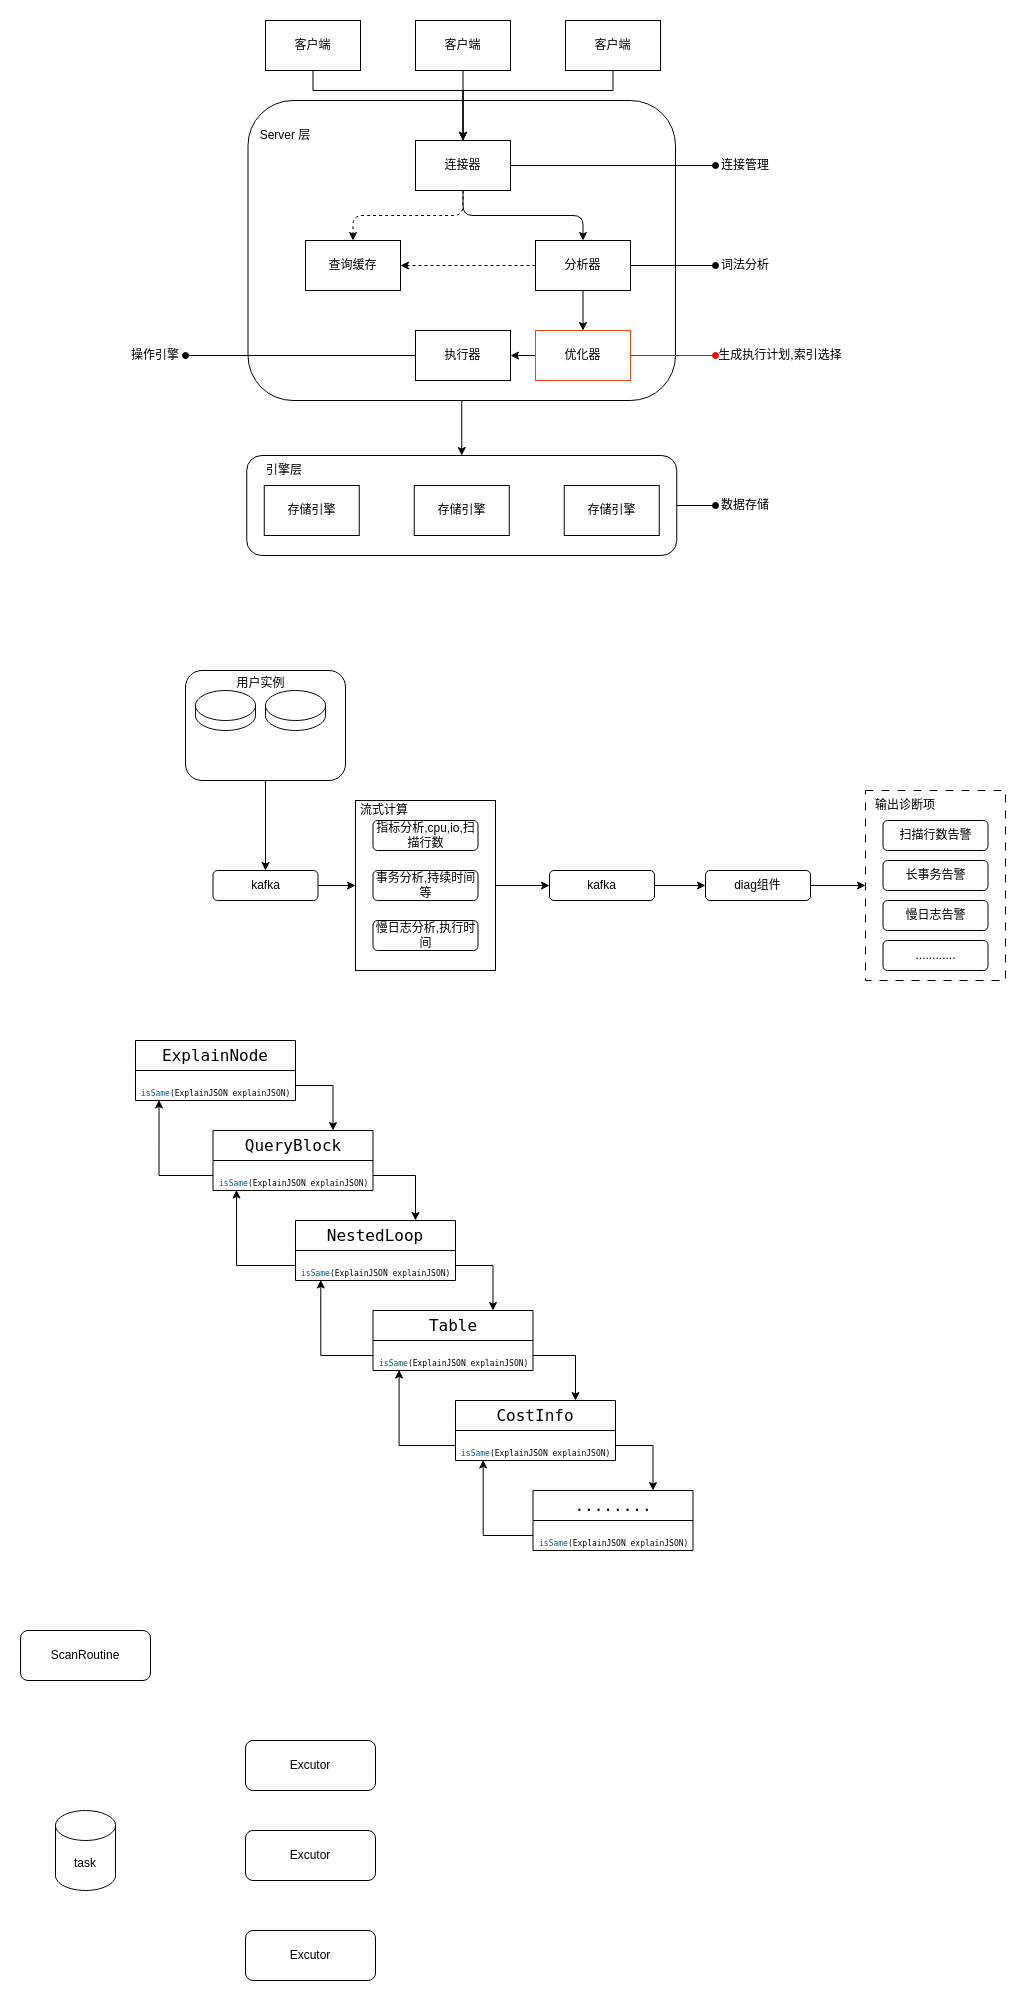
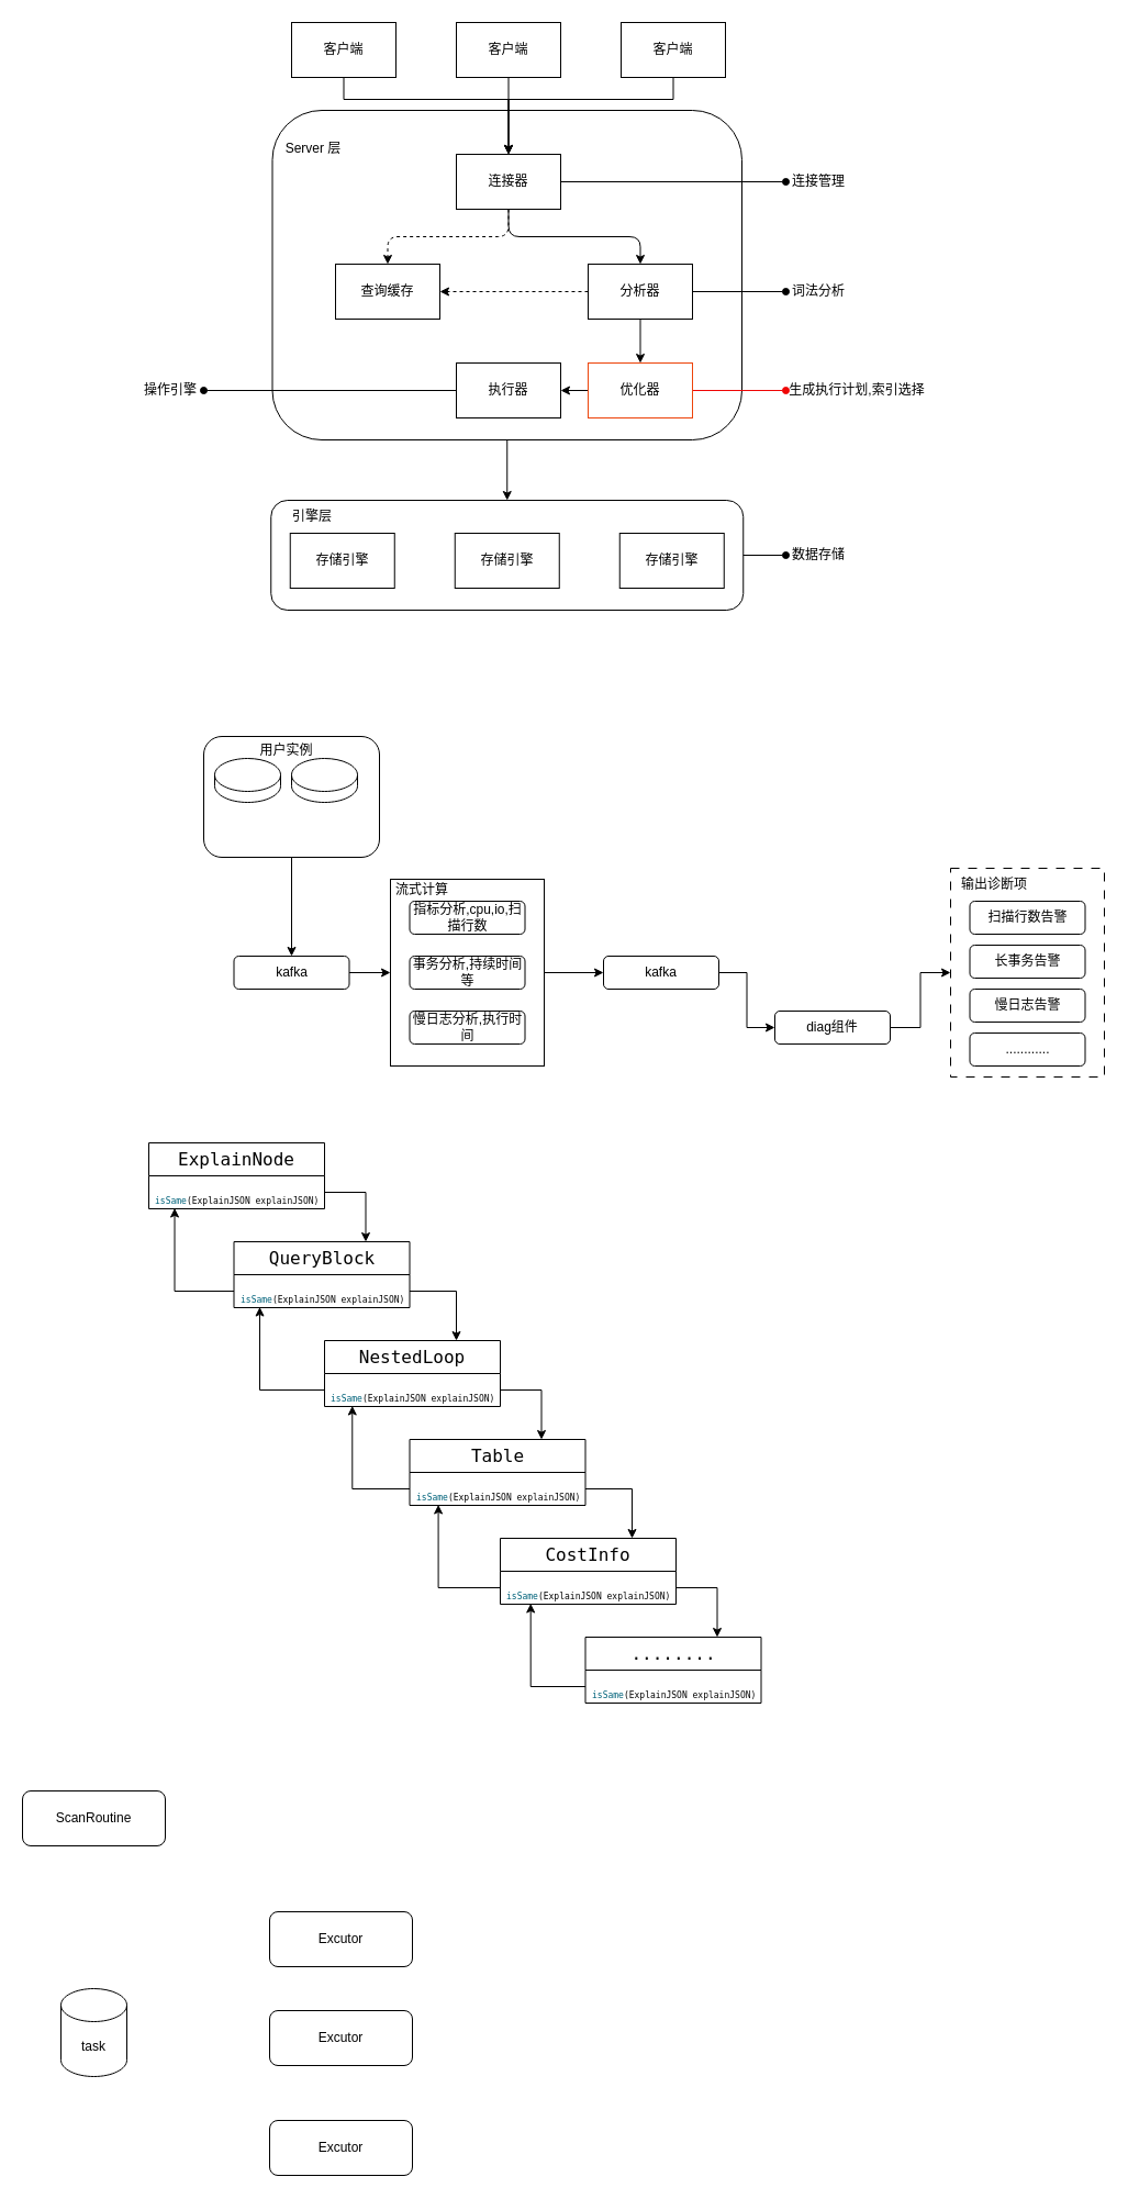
- <mxCell id="48" value="diag组件" style="rounded=1;whiteSpace=wrap;html=1;" vertex="1" parent="1"><mxGeometry x="705" y="870" width="105" height="30" as="geometry" /></mxCell>
+ <mxCell id="48" value="diag组件" style="rounded=1;whiteSpace=wrap;html=1;" vertex="1" parent="1"><mxGeometry x="705" y="920" width="105" height="30" as="geometry" /></mxCell>
